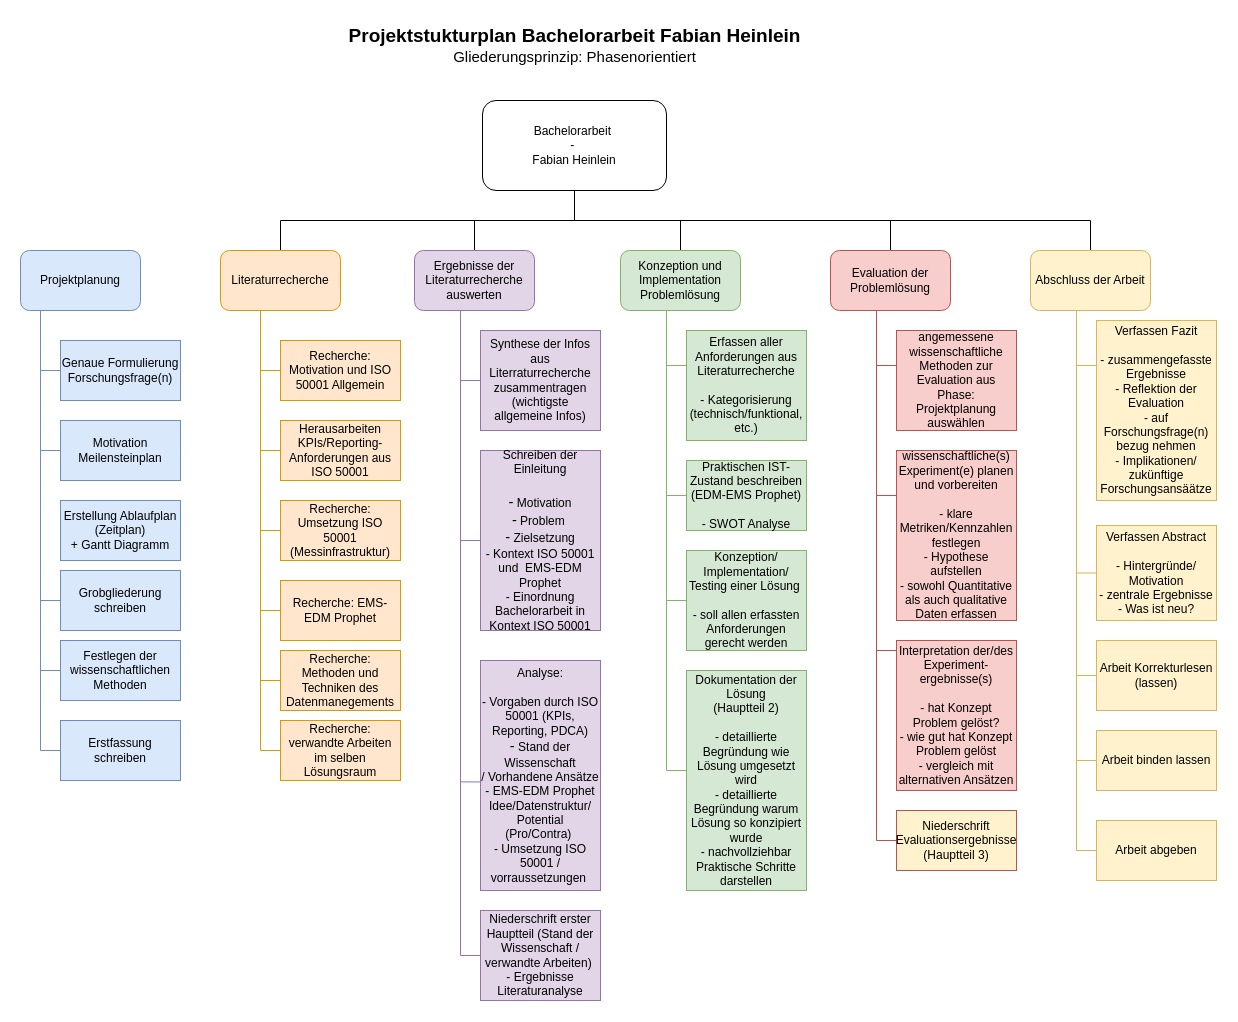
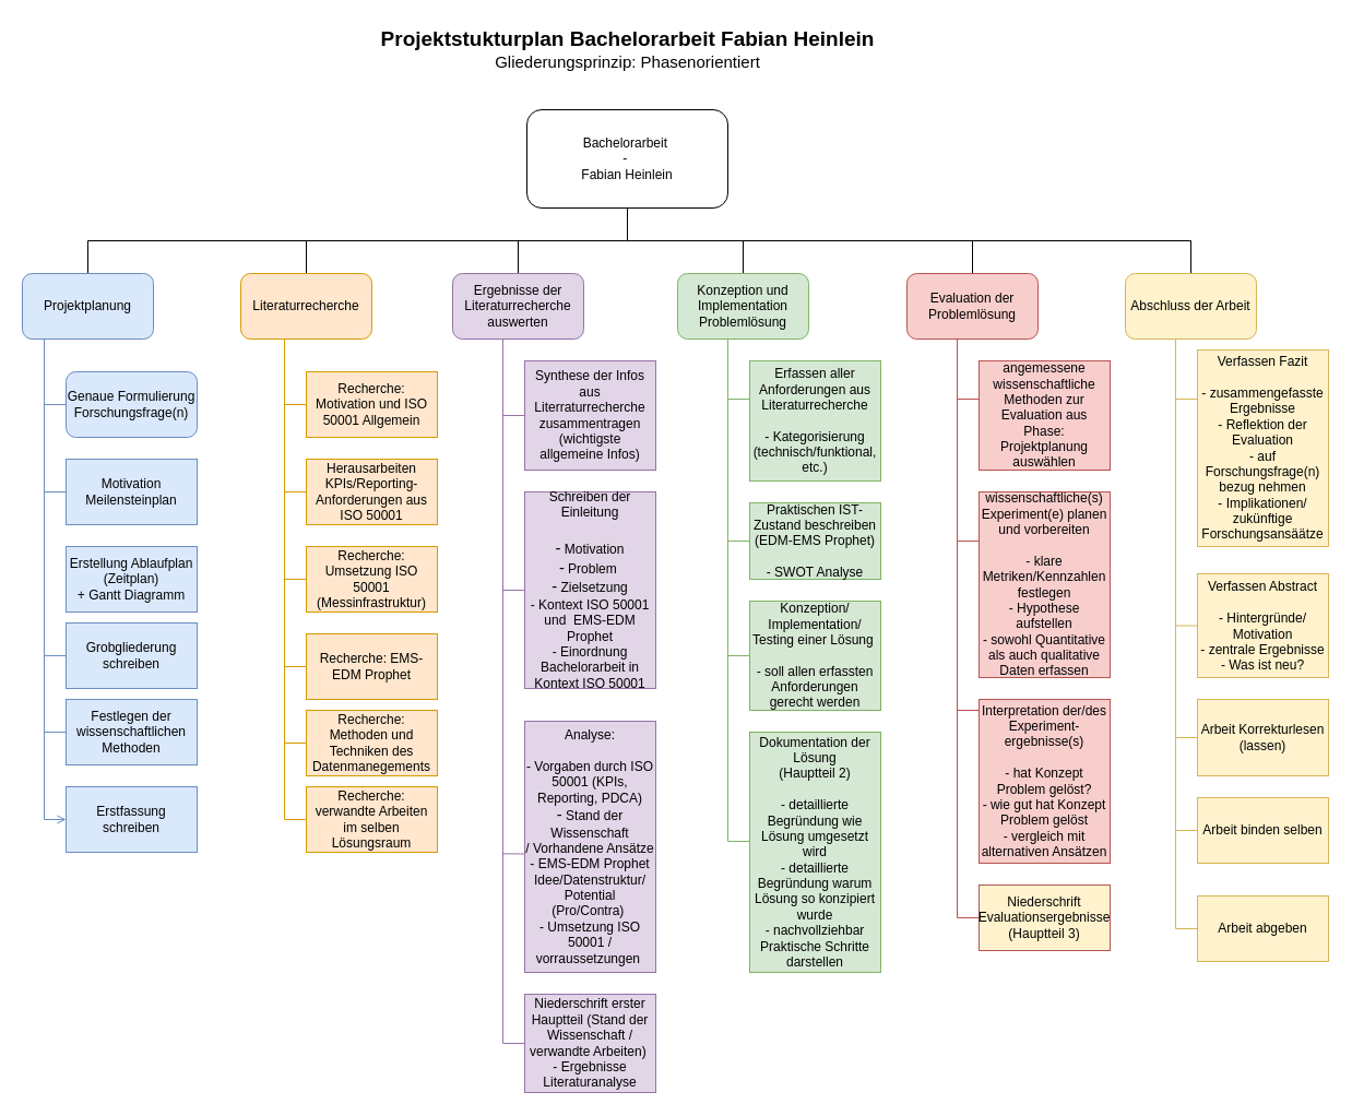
+ <mxCell id="4" style="edgeStyle=orthogonalEdgeStyle;rounded=0;orthogonalLoop=1;jettySize=auto;html=1;endArrow=none;endFill=0;" parent="1" source="10" target="16" edge="1"><mxGeometry relative="1" as="geometry"><Array as="points"><mxPoint x="574" y="220" /><mxPoint x="80" y="220" /></Array></mxGeometry></mxCell>
- <mxCell id="17" value="Genaue Formulierung Forschungsfrage(n)" style="rounded=0;whiteSpace=wrap;html=1;fillColor=#dae8fc;strokeColor=#6c8ebf;" parent="1" vertex="1"><mxGeometry x="60" y="340" width="120" height="60" as="geometry" /></mxCell>
+ <mxCell id="17" value="Genaue Formulierung Forschungsfrage(n)" style="whiteSpace=wrap;html=1;fillColor=#dae8fc;strokeColor=#6c8ebf;rounded=1;" parent="1" vertex="1"><mxGeometry x="60" y="340" width="120" height="60" as="geometry" /></mxCell>
- <mxCell id="15" style="edgeStyle=orthogonalEdgeStyle;rounded=0;orthogonalLoop=1;jettySize=auto;html=1;entryX=0;entryY=0.5;entryDx=0;entryDy=0;endArrow=none;endFill=0;fillColor=#dae8fc;strokeColor=#6c8ebf;" parent="1" source="16" target="22" edge="1"><mxGeometry relative="1" as="geometry"><Array as="points"><mxPoint x="40" y="750" /></Array></mxGeometry></mxCell>
+ <mxCell id="15" style="edgeStyle=orthogonalEdgeStyle;rounded=0;orthogonalLoop=1;jettySize=auto;html=1;entryX=0;entryY=0.5;entryDx=0;entryDy=0;endArrow=open;endFill=0;fillColor=#dae8fc;strokeColor=#6c8ebf;" parent="1" source="16" target="22" edge="1"><mxGeometry relative="1" as="geometry"><Array as="points"><mxPoint x="40" y="750" /></Array></mxGeometry></mxCell>
- <mxCell id="71" value="&lt;div&gt;Arbeit binden lassen&lt;/div&gt;" style="rounded=0;whiteSpace=wrap;html=1;fillColor=#fff2cc;strokeColor=#d6b656;" parent="1" vertex="1"><mxGeometry x="1096" y="730" width="120" height="60" as="geometry" /></mxCell>
+ <mxCell id="71" value="&lt;div&gt;Arbeit binden selben&lt;/div&gt;" style="rounded=0;whiteSpace=wrap;html=1;fillColor=#fff2cc;strokeColor=#d6b656;" parent="1" vertex="1"><mxGeometry x="1096" y="730" width="120" height="60" as="geometry" /></mxCell>
